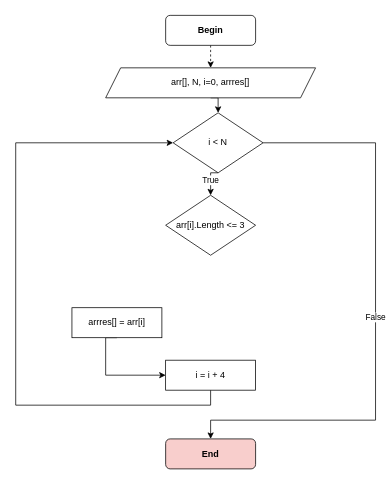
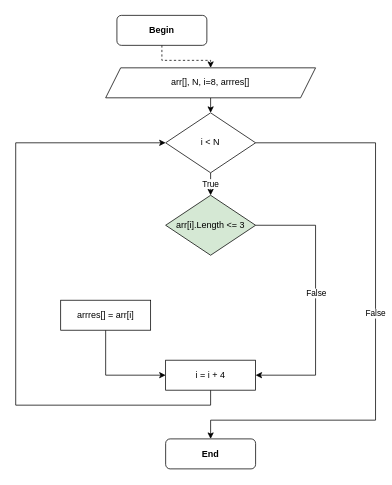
- <mxCell id="3" value="&lt;b&gt;Begin&lt;/b&gt;" style="rounded=1;whiteSpace=wrap;html=1;" parent="1" vertex="1"><mxGeometry x="220" y="20" width="120" height="40" as="geometry" /></mxCell>
+ <mxCell id="3" value="&lt;b&gt;Begin&lt;/b&gt;" style="rounded=1;whiteSpace=wrap;html=1;" parent="1" vertex="1"><mxGeometry x="155" y="20" width="120" height="40" as="geometry" /></mxCell>
- <mxCell id="6" value="arr[], N, i=0, arrres[]" style="shape=parallelogram;perimeter=parallelogramPerimeter;whiteSpace=wrap;html=1;fixedSize=1;" parent="1" vertex="1"><mxGeometry x="140" y="90" width="280" height="40" as="geometry" /></mxCell>
+ <mxCell id="6" value="arr[], N, i=8, arrres[]" style="shape=parallelogram;perimeter=parallelogramPerimeter;whiteSpace=wrap;html=1;fixedSize=1;" parent="1" vertex="1"><mxGeometry x="140" y="90" width="280" height="40" as="geometry" /></mxCell>
- <mxCell id="9" value="i &amp;lt; N" style="rhombus;whiteSpace=wrap;html=1;" parent="1" vertex="1"><mxGeometry x="230" y="150" width="120" height="80" as="geometry" /></mxCell>
+ <mxCell id="9" value="i &amp;lt; N" style="rhombus;whiteSpace=wrap;html=1;" parent="1" vertex="1"><mxGeometry x="220" y="150" width="120" height="80" as="geometry" /></mxCell>
- <mxCell id="16" value="arr[i].Length &amp;lt;= 3" style="rhombus;whiteSpace=wrap;html=1;" parent="1" vertex="1"><mxGeometry x="220" y="260" width="120" height="80" as="geometry" /></mxCell>
+ <mxCell id="16" value="arr[i].Length &amp;lt;= 3" style="rhombus;whiteSpace=wrap;html=1;fillColor=#d5e8d4;" parent="1" vertex="1"><mxGeometry x="220" y="260" width="120" height="80" as="geometry" /></mxCell>
+ <mxCell id="14" style="edgeStyle=orthogonalEdgeStyle;rounded=0;orthogonalLoop=1;jettySize=auto;html=1;exitX=1;exitY=0.5;exitDx=0;exitDy=0;entryX=1;entryY=0.5;entryDx=0;entryDy=0;" parent="1" source="16" target="13" edge="1"><mxGeometry relative="1" as="geometry"><mxPoint x="460" y="330" as="targetPoint" /><Array as="points"><mxPoint x="420" y="300" /><mxPoint x="420" y="500" /></Array></mxGeometry></mxCell>
+ <mxCell id="15" value="False" style="edgeLabel;html=1;align=center;verticalAlign=middle;resizable=0;points=[];" parent="14" vertex="1" connectable="0"><mxGeometry x="-0.053" relative="1" as="geometry"><mxPoint as="offset" /></mxGeometry></mxCell>
- <mxCell id="11" value="arrres[] = arr[i]" style="rounded=0;whiteSpace=wrap;html=1;" parent="1" vertex="1"><mxGeometry x="95" y="410" width="120" height="40" as="geometry" /></mxCell>
+ <mxCell id="11" value="arrres[] = arr[i]" style="rounded=0;whiteSpace=wrap;html=1;" parent="1" vertex="1"><mxGeometry x="80" y="400" width="120" height="40" as="geometry" /></mxCell>
- <mxCell id="4" value="&lt;b&gt;End&lt;/b&gt;" style="rounded=1;whiteSpace=wrap;html=1;fillColor=#f8cecc;" parent="1" vertex="1"><mxGeometry x="220" y="585" width="120" height="40" as="geometry" /></mxCell>
+ <mxCell id="4" value="&lt;b&gt;End&lt;/b&gt;" style="rounded=1;whiteSpace=wrap;html=1;" parent="1" vertex="1"><mxGeometry x="220" y="585" width="120" height="40" as="geometry" /></mxCell>
